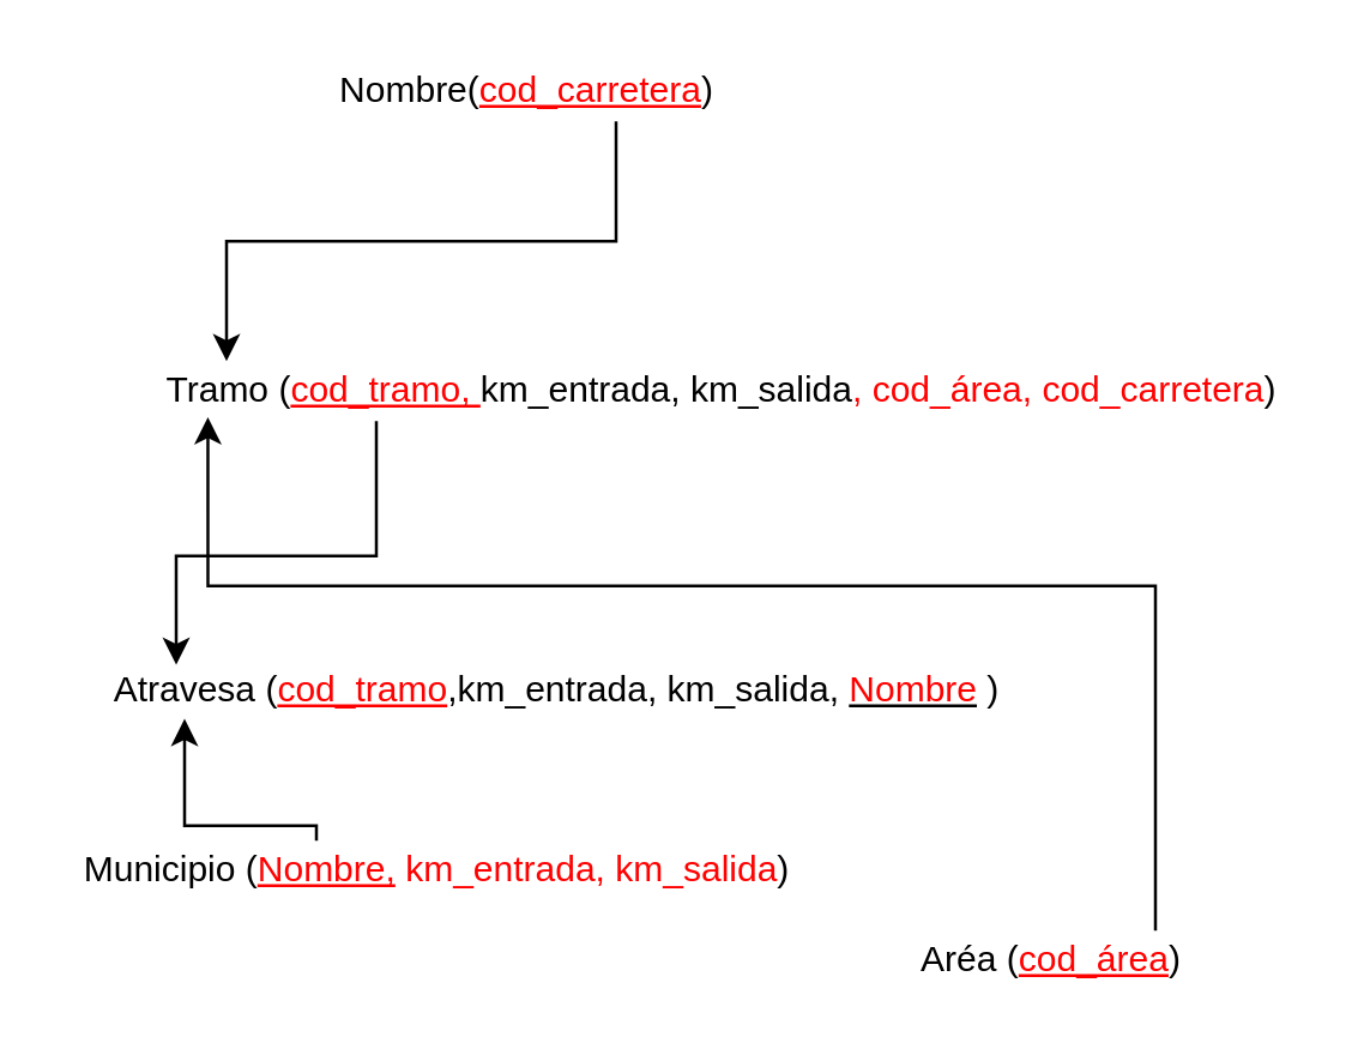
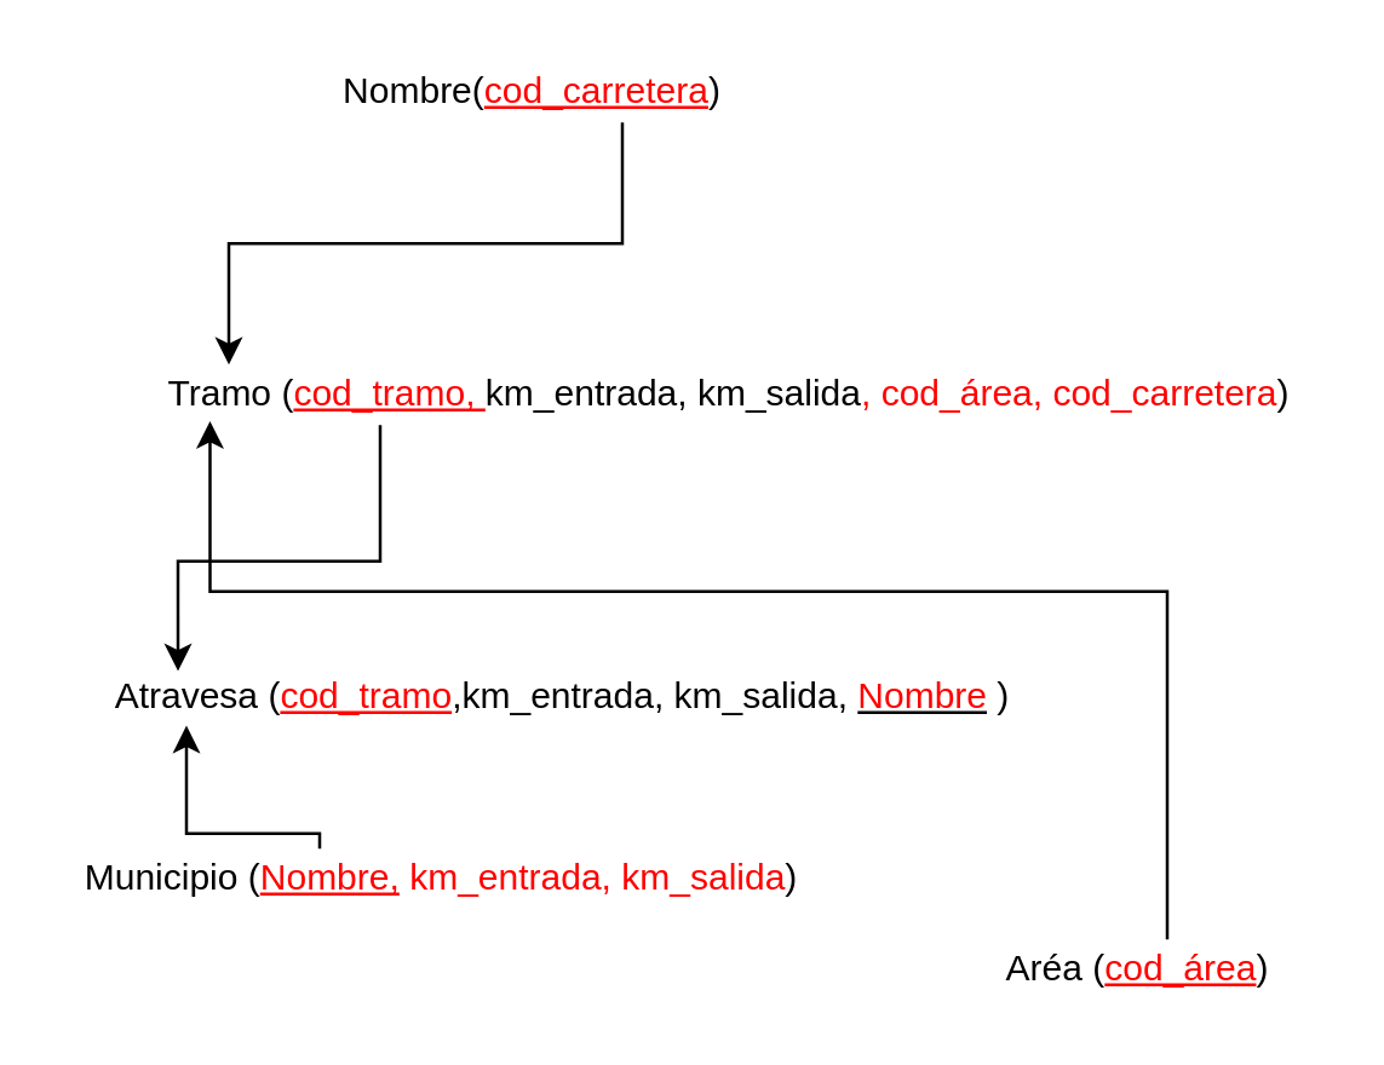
- <mxCell id="6" value="Aréa (&lt;font color=&quot;#ff0000&quot;&gt;&lt;u&gt;cod_área&lt;/u&gt;&lt;/font&gt;)" style="text;html=1;align=center;verticalAlign=middle;resizable=0;points=[];autosize=1;strokeColor=none;fillColor=none;" parent="1" vertex="1"><mxGeometry x="300" y="310" width="100" height="20" as="geometry" /></mxCell>
+ <mxCell id="6" value="Aréa (&lt;font color=&quot;#ff0000&quot;&gt;&lt;u&gt;cod_área&lt;/u&gt;&lt;/font&gt;)" style="text;html=1;align=center;verticalAlign=middle;resizable=0;points=[];autosize=1;strokeColor=none;fillColor=none;" parent="1" vertex="1"><mxGeometry x="325" y="310" width="100" height="20" as="geometry" /></mxCell>
